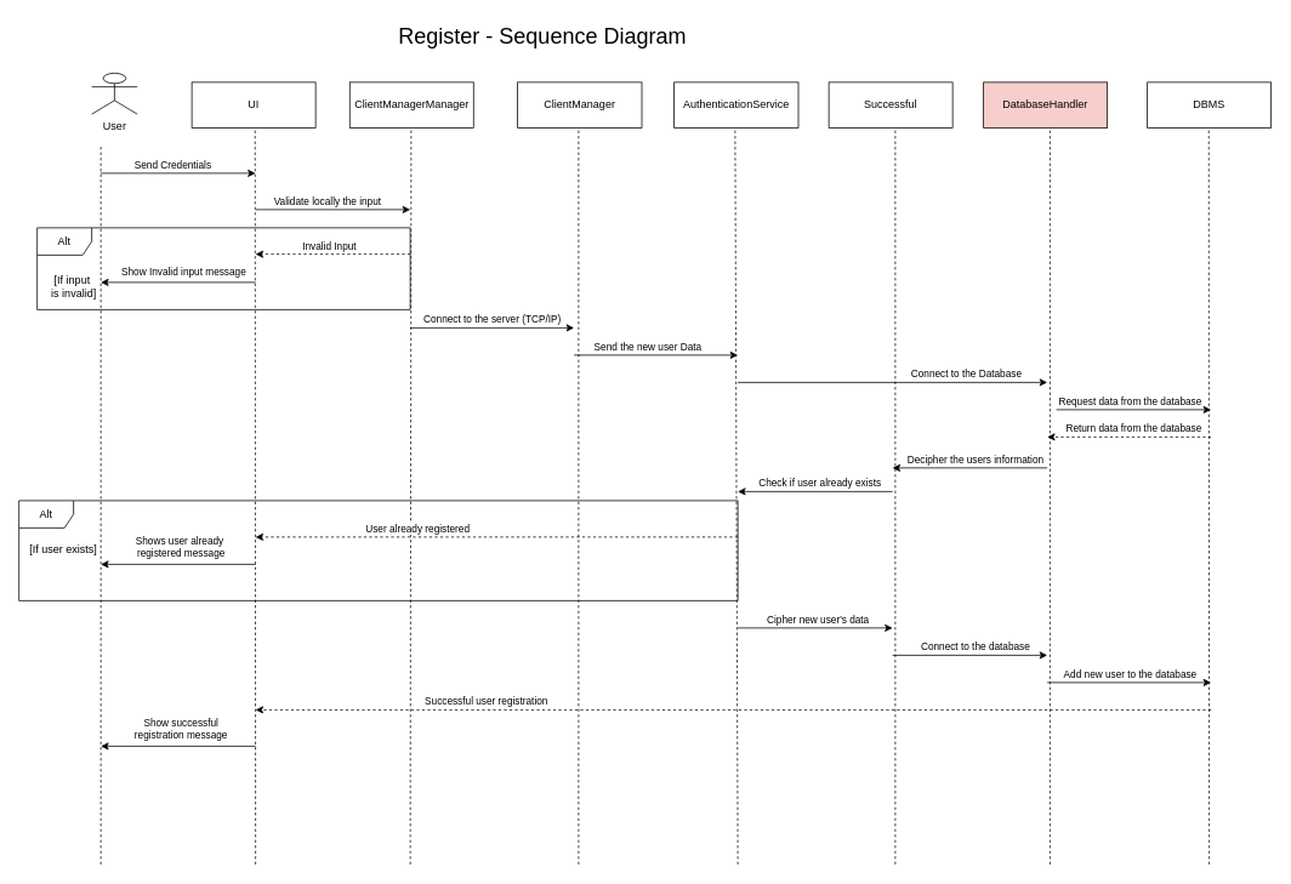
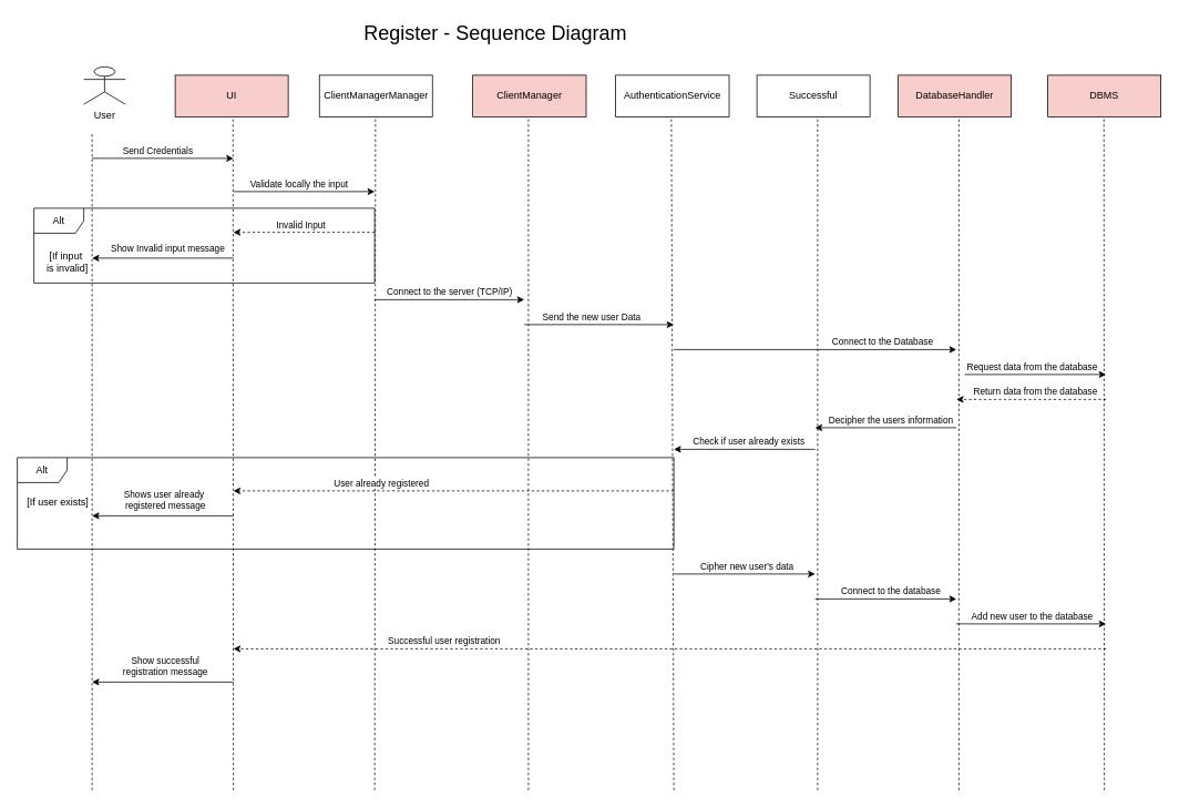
- <mxCell id="15" value="UI" style="html=1;whiteSpace=wrap;" parent="1" vertex="1"><mxGeometry x="210" y="90" width="136" height="50" as="geometry" /></mxCell>
+ <mxCell id="15" value="UI" style="html=1;whiteSpace=wrap;fillColor=#f8cecc;" parent="1" vertex="1"><mxGeometry x="210" y="90" width="136" height="50" as="geometry" /></mxCell>
- <mxCell id="36" value="ClientManager" style="html=1;whiteSpace=wrap;" parent="1" vertex="1"><mxGeometry x="568" y="90" width="136.5" height="50" as="geometry" /></mxCell>
+ <mxCell id="36" value="ClientManager" style="html=1;whiteSpace=wrap;fillColor=#f8cecc;" parent="1" vertex="1"><mxGeometry x="568" y="90" width="136.5" height="50" as="geometry" /></mxCell>
- <mxCell id="6" value="DBMS" style="html=1;whiteSpace=wrap;" parent="1" vertex="1"><mxGeometry x="1260" y="90" width="136" height="50" as="geometry" /></mxCell>
+ <mxCell id="6" value="DBMS" style="html=1;whiteSpace=wrap;fillColor=#f8cecc;" parent="1" vertex="1"><mxGeometry x="1260" y="90" width="136" height="50" as="geometry" /></mxCell>
